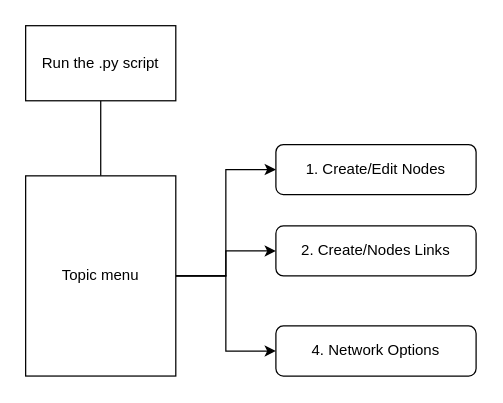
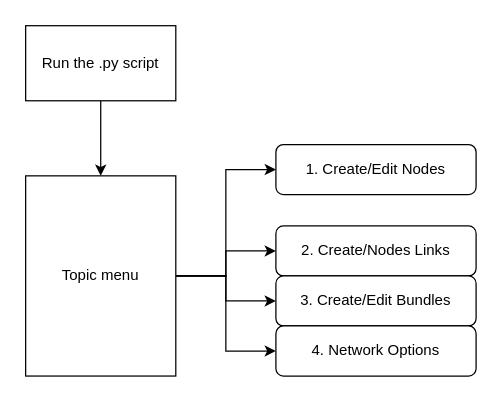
- <mxCell id="2" style="edgeStyle=orthogonalEdgeStyle;rounded=0;orthogonalLoop=1;jettySize=auto;html=1;entryX=0.5;entryY=0;entryDx=0;entryDy=0;endArrow=none;" edge="1" parent="1" source="3" target="8"><mxGeometry relative="1" as="geometry" /></mxCell>
+ <mxCell id="2" style="edgeStyle=orthogonalEdgeStyle;rounded=0;orthogonalLoop=1;jettySize=auto;html=1;entryX=0.5;entryY=0;entryDx=0;entryDy=0;" edge="1" parent="1" source="3" target="8"><mxGeometry relative="1" as="geometry" /></mxCell>
+ <mxCell id="6" style="edgeStyle=orthogonalEdgeStyle;rounded=0;orthogonalLoop=1;jettySize=auto;html=1;entryX=0;entryY=0.5;entryDx=0;entryDy=0;strokeColor=default;" edge="1" parent="1" source="8" target="11"><mxGeometry relative="1" as="geometry" /></mxCell>
+ <mxCell id="11" value="3. Create/Edit Bundles" style="rounded=1;whiteSpace=wrap;html=1;" vertex="1" parent="1"><mxGeometry x="220" y="220" width="160" height="40" as="geometry" /></mxCell>
